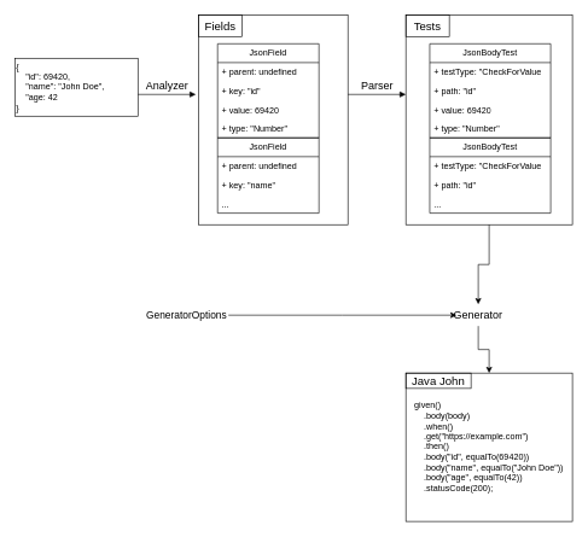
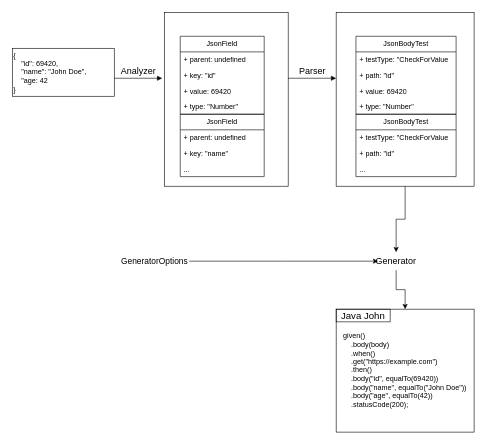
- <mxCell id="14" value="Fields" style="text;html=1;align=center;verticalAlign=middle;whiteSpace=wrap;rounded=0;fillColor=none;fontSize=16;strokeColor=default;" vertex="1" parent="1"><mxGeometry x="274" y="20" width="60" height="30" as="geometry" /></mxCell>
- <mxCell id="18" value="Tests" style="text;html=1;align=center;verticalAlign=middle;whiteSpace=wrap;rounded=0;fillColor=none;fontSize=16;strokeColor=default;" vertex="1" parent="1"><mxGeometry x="560" y="20" width="60" height="30" as="geometry" /></mxCell>
